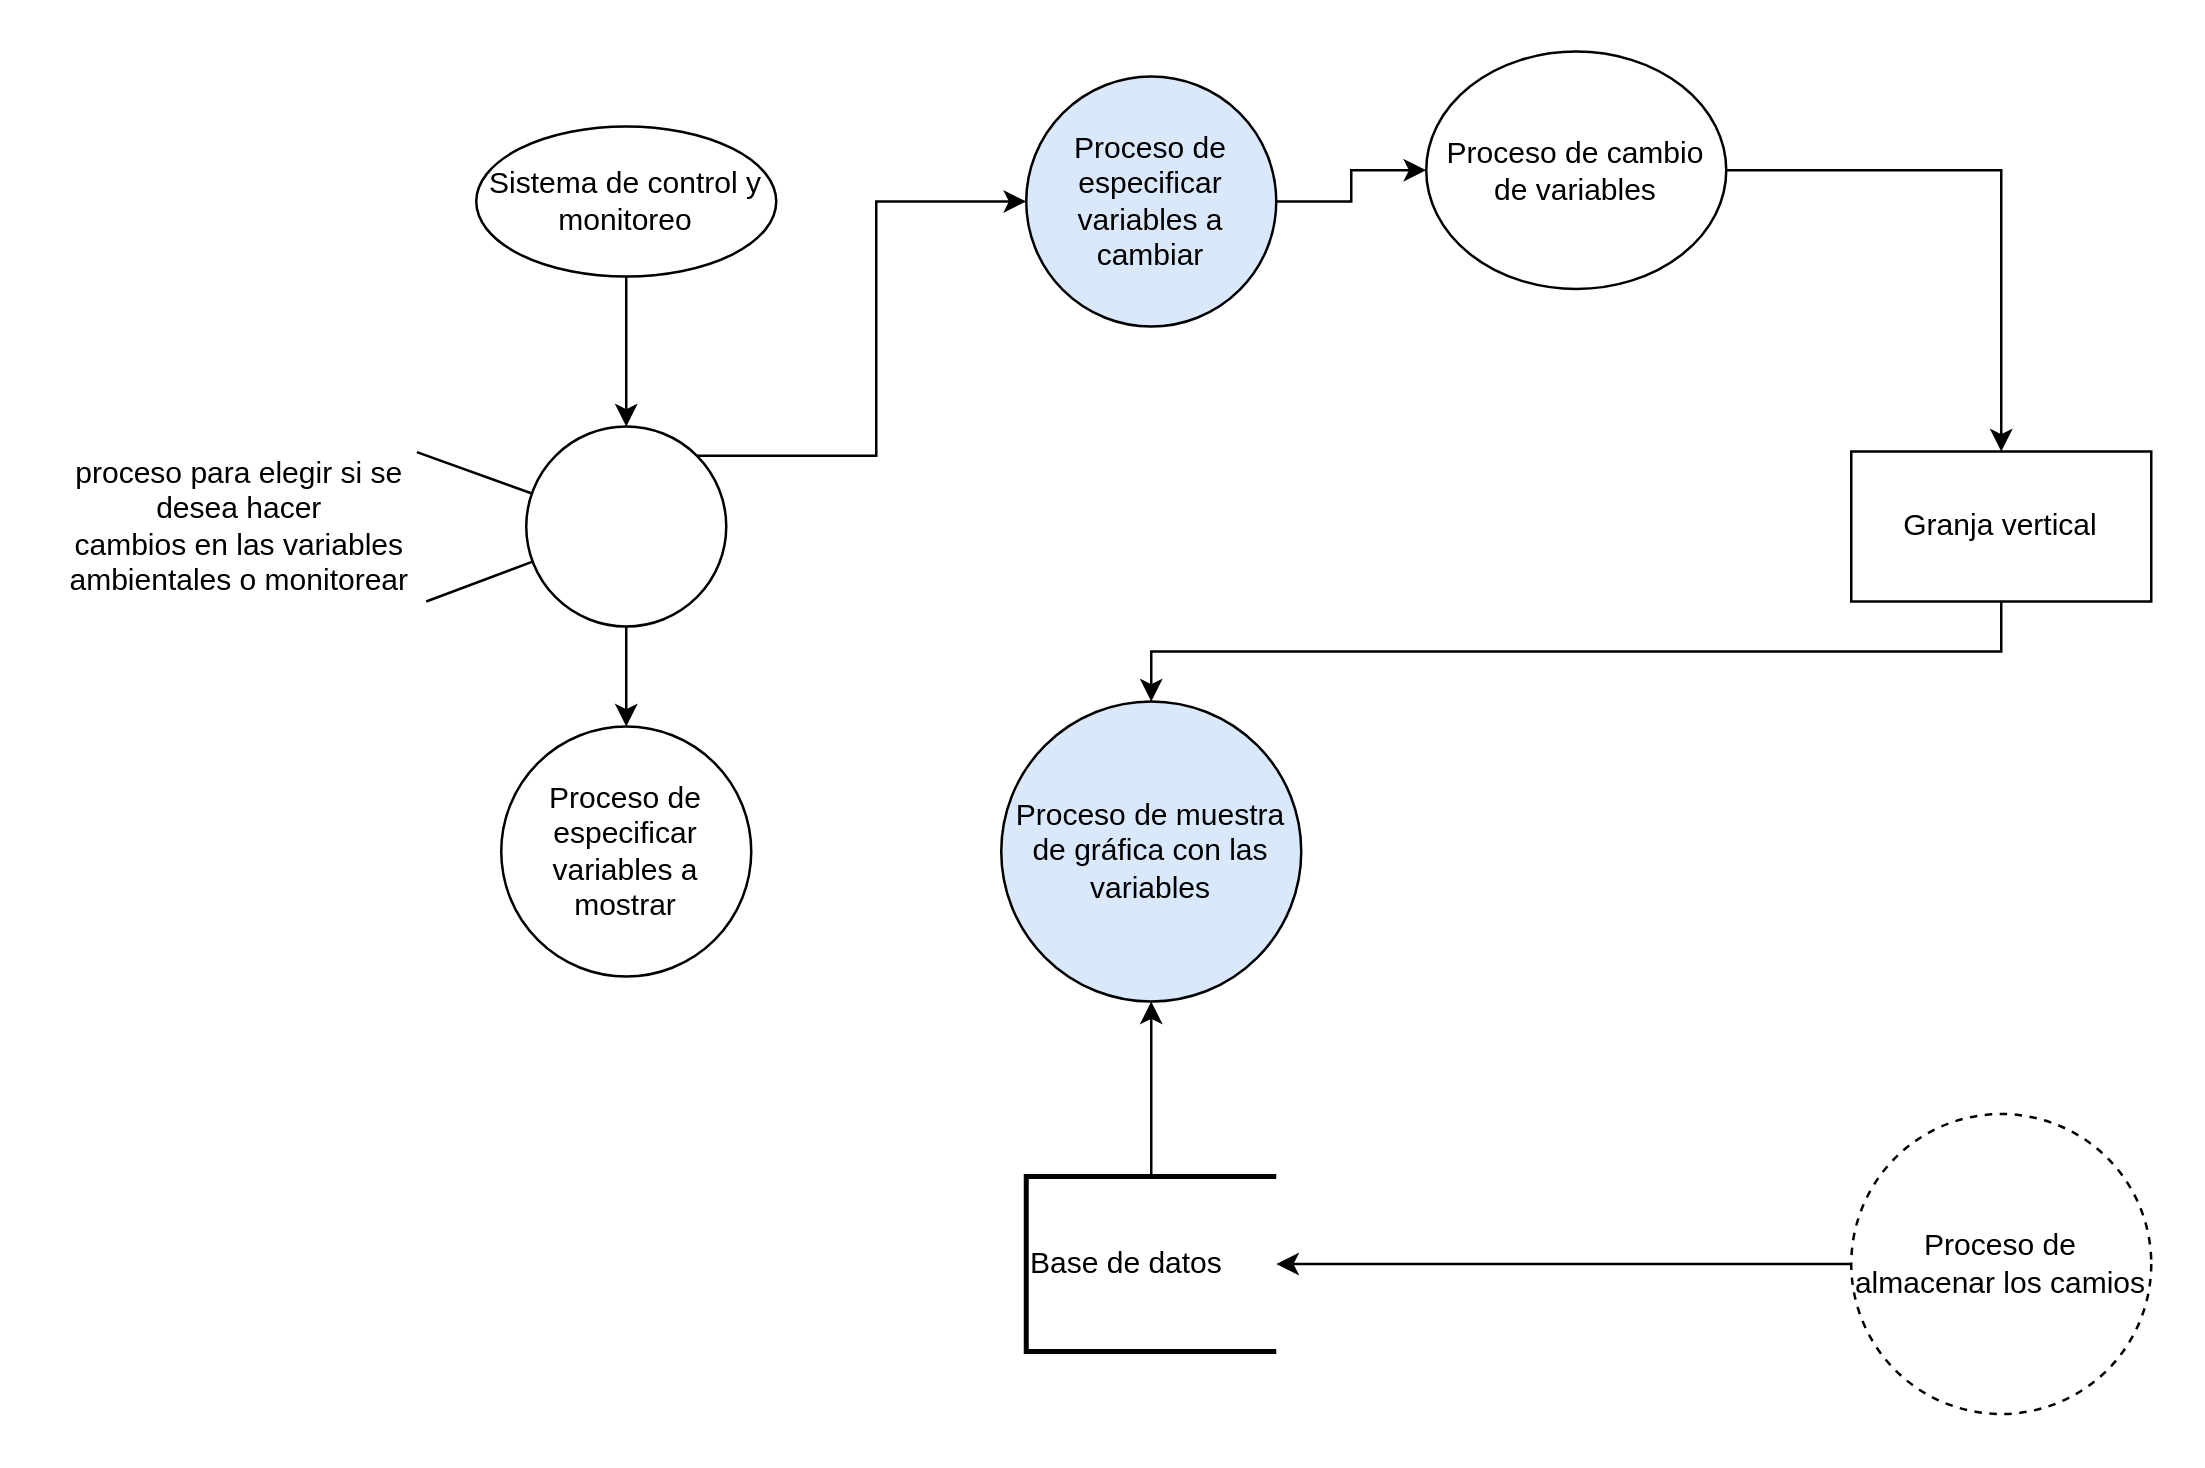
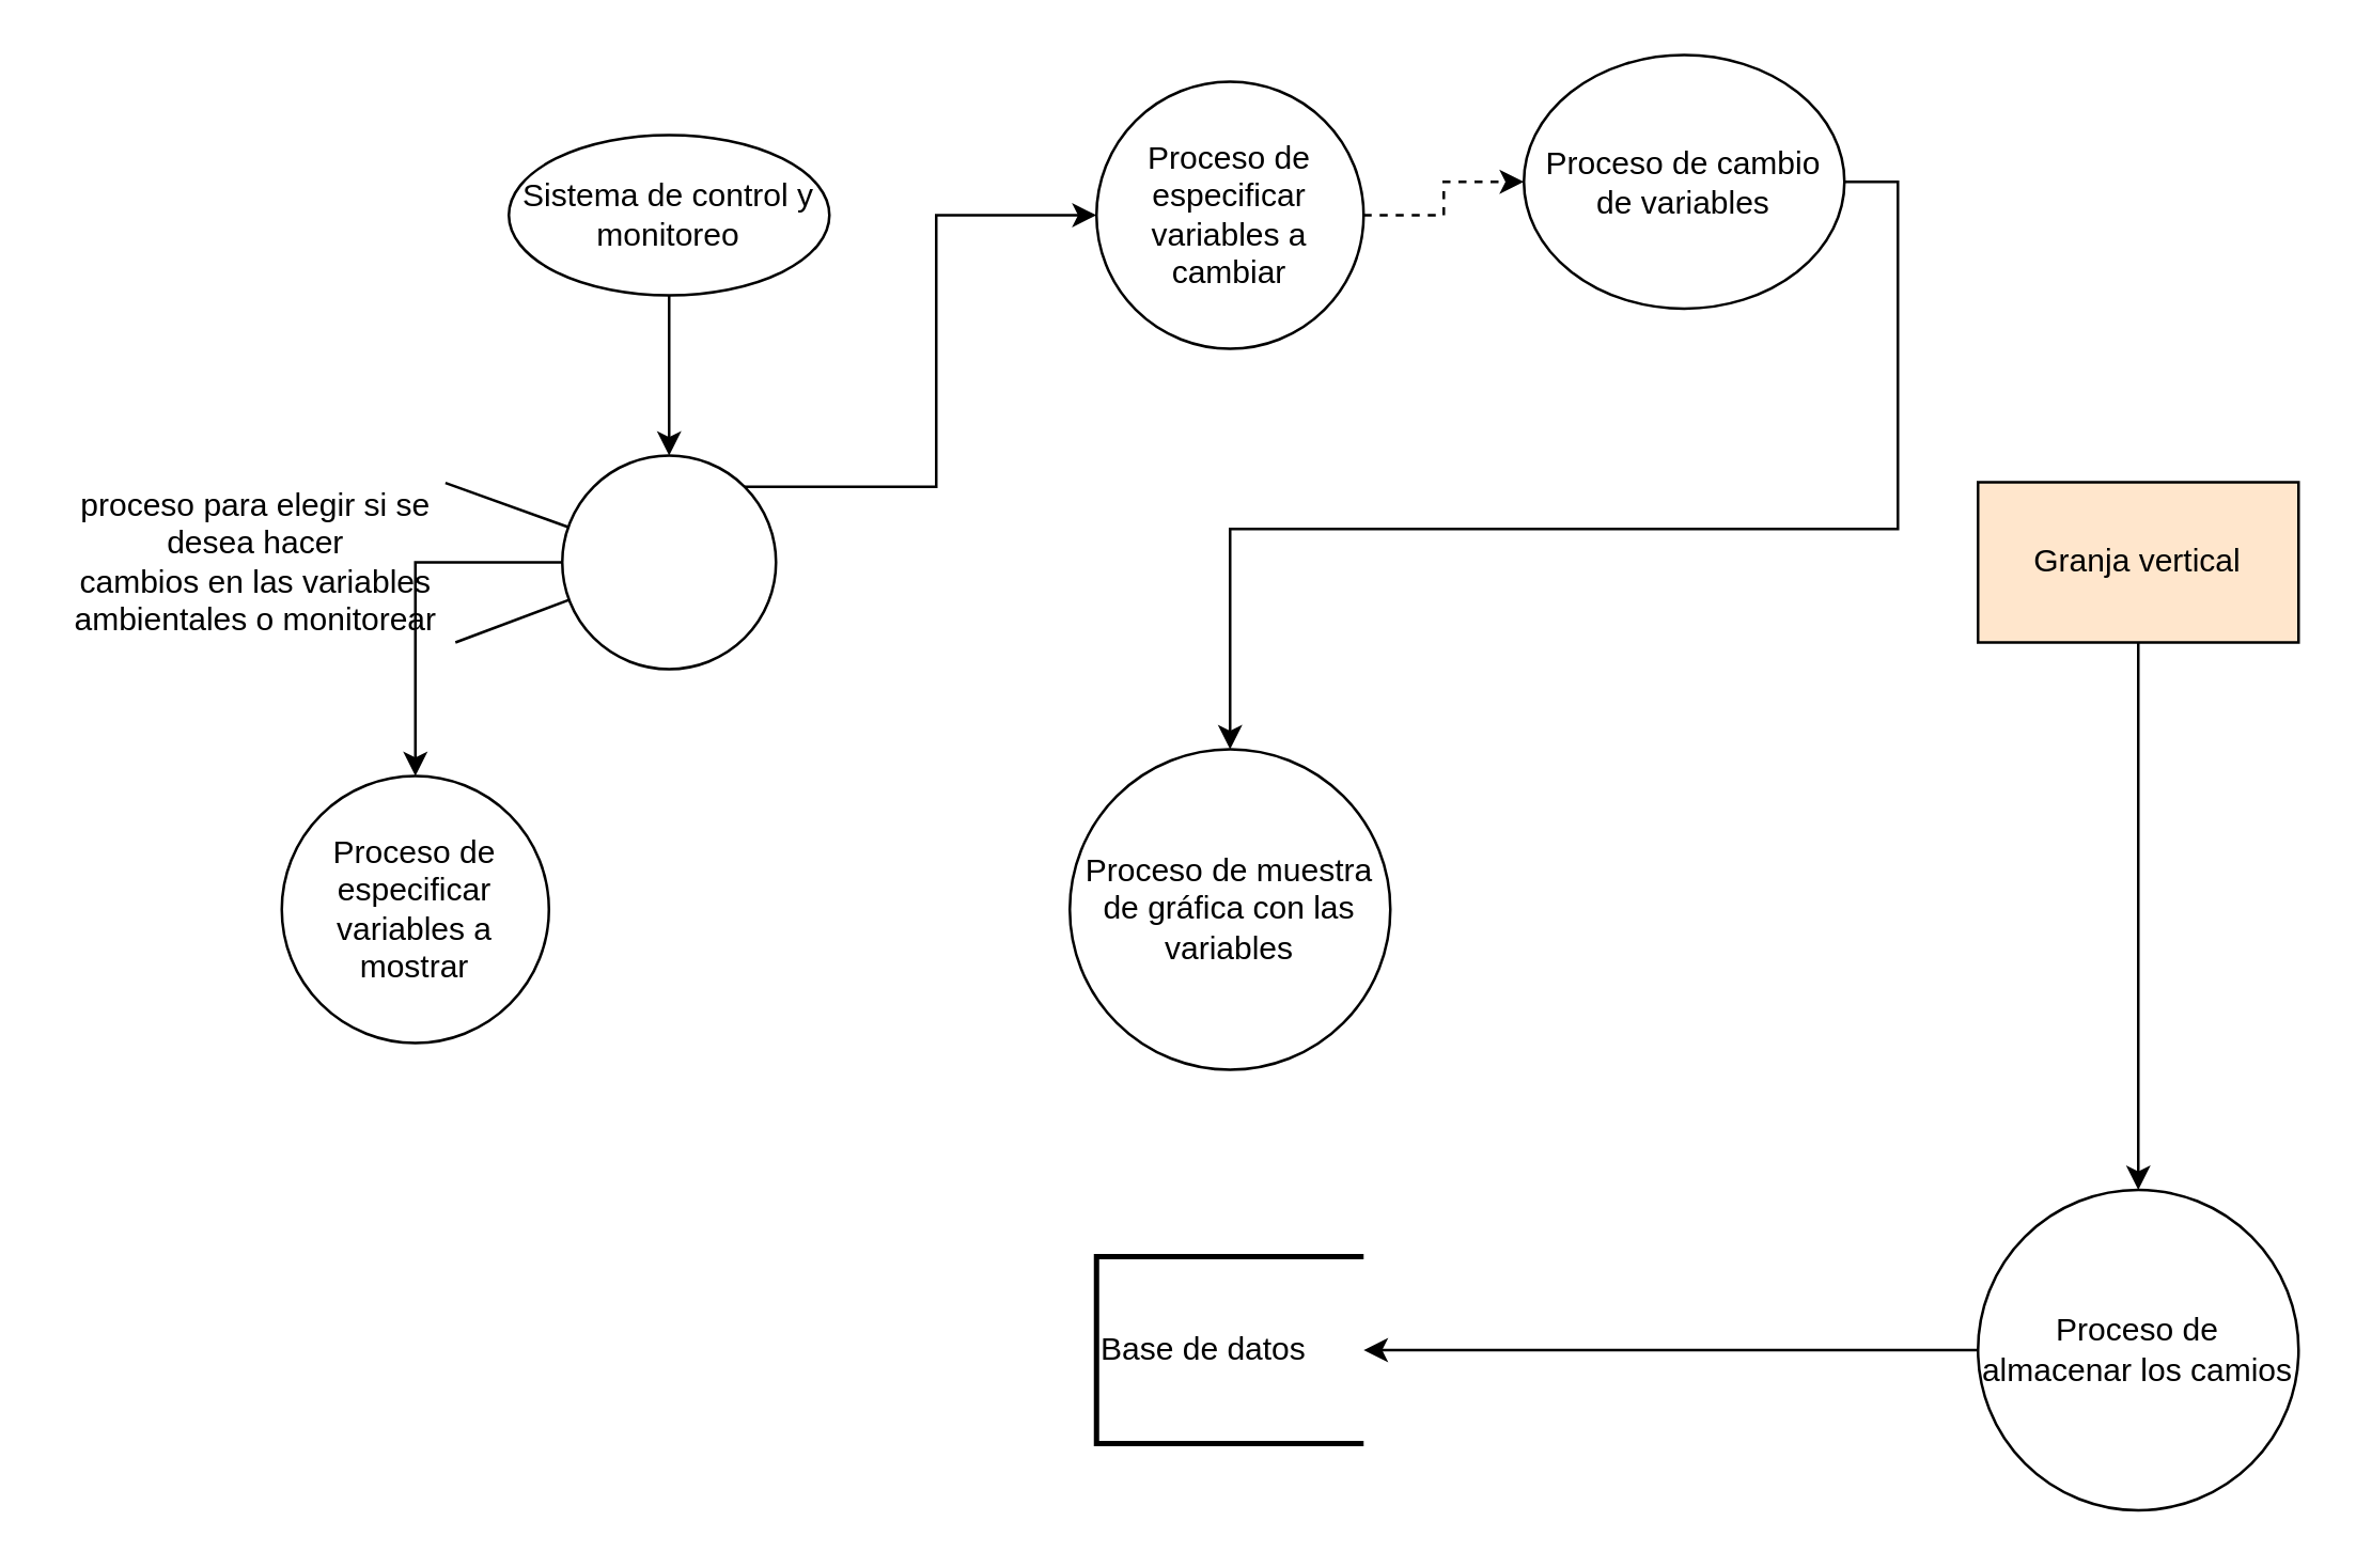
- <mxCell id="10" style="edgeStyle=orthogonalEdgeStyle;rounded=0;orthogonalLoop=1;jettySize=auto;html=1;exitX=1;exitY=0.5;exitDx=0;exitDy=0;entryX=0.5;entryY=0;entryDx=0;entryDy=0;" edge="1" parent="1" source="11" target="14"><mxGeometry relative="1" as="geometry" /></mxCell>
+ <mxCell id="10" style="edgeStyle=orthogonalEdgeStyle;rounded=0;orthogonalLoop=1;jettySize=auto;html=1;exitX=1;exitY=0.5;exitDx=0;exitDy=0;" edge="1" parent="1" source="11" target="12"><mxGeometry relative="1" as="geometry" /></mxCell>
- <mxCell id="4" style="edgeStyle=orthogonalEdgeStyle;rounded=0;orthogonalLoop=1;jettySize=auto;html=1;exitX=1;exitY=0.5;exitDx=0;exitDy=0;entryX=0;entryY=0.5;entryDx=0;entryDy=0;" edge="1" parent="1" source="5" target="11"><mxGeometry relative="1" as="geometry" /></mxCell>
+ <mxCell id="4" style="edgeStyle=orthogonalEdgeStyle;rounded=0;orthogonalLoop=1;jettySize=auto;html=1;exitX=1;exitY=0.5;exitDx=0;exitDy=0;entryX=0;entryY=0.5;entryDx=0;entryDy=0;dashed=1;" edge="1" parent="1" source="5" target="11"><mxGeometry relative="1" as="geometry" /></mxCell>
- <mxCell id="5" value="&lt;span&gt;Proceso de especificar variables a cambiar&lt;/span&gt;" style="ellipse;whiteSpace=wrap;html=1;aspect=fixed;fillColor=#dae8fc;" vertex="1" parent="1"><mxGeometry x="410" y="30" width="100" height="100" as="geometry" /></mxCell>
+ <mxCell id="5" value="&lt;span&gt;Proceso de especificar variables a cambiar&lt;/span&gt;" style="ellipse;whiteSpace=wrap;html=1;aspect=fixed;" vertex="1" parent="1"><mxGeometry x="410" y="30" width="100" height="100" as="geometry" /></mxCell>
- <mxCell id="14" value="Granja vertical" style="rounded=0;whiteSpace=wrap;html=1;" vertex="1" parent="1"><mxGeometry x="740" y="180" width="120" height="60" as="geometry" /></mxCell>
+ <mxCell id="14" value="Granja vertical" style="rounded=0;whiteSpace=wrap;html=1;fillColor=#ffe6cc;" vertex="1" parent="1"><mxGeometry x="740" y="180" width="120" height="60" as="geometry" /></mxCell>
- <mxCell id="13" style="edgeStyle=orthogonalEdgeStyle;rounded=0;orthogonalLoop=1;jettySize=auto;html=1;exitX=0.5;exitY=1;exitDx=0;exitDy=0;" edge="1" parent="1" source="14" target="12"><mxGeometry relative="1" as="geometry" /></mxCell>
+ <mxCell id="13" style="edgeStyle=orthogonalEdgeStyle;rounded=0;orthogonalLoop=1;jettySize=auto;html=1;exitX=0.5;exitY=1;exitDx=0;exitDy=0;entryX=0.5;entryY=0;entryDx=0;entryDy=0;" edge="1" parent="1" source="14" target="18"><mxGeometry relative="1" as="geometry" /></mxCell>
- <mxCell id="9" value="Proceso de especificar variables a mostrar" style="ellipse;whiteSpace=wrap;html=1;aspect=fixed;" vertex="1" parent="1"><mxGeometry x="200" y="290" width="100" height="100" as="geometry" /></mxCell>
+ <mxCell id="9" value="Proceso de especificar variables a mostrar" style="ellipse;whiteSpace=wrap;html=1;aspect=fixed;" vertex="1" parent="1"><mxGeometry x="105" y="290" width="100" height="100" as="geometry" /></mxCell>
- <mxCell id="12" value="Proceso de muestra de gráfica con las variables" style="ellipse;whiteSpace=wrap;html=1;aspect=fixed;fillColor=#dae8fc;" vertex="1" parent="1"><mxGeometry x="400" y="280" width="120" height="120" as="geometry" /></mxCell>
+ <mxCell id="12" value="Proceso de muestra de gráfica con las variables" style="ellipse;whiteSpace=wrap;html=1;aspect=fixed;" vertex="1" parent="1"><mxGeometry x="400" y="280" width="120" height="120" as="geometry" /></mxCell>
- <mxCell id="15" style="edgeStyle=orthogonalEdgeStyle;rounded=0;orthogonalLoop=1;jettySize=auto;html=1;entryX=0.5;entryY=1;entryDx=0;entryDy=0;" edge="1" parent="1" source="16" target="12"><mxGeometry relative="1" as="geometry" /></mxCell>
- <mxCell id="18" value="Proceso de almacenar los camios" style="ellipse;whiteSpace=wrap;html=1;aspect=fixed;dashed=1;" vertex="1" parent="1"><mxGeometry x="740" y="445" width="120" height="120" as="geometry" /></mxCell>
+ <mxCell id="18" value="Proceso de almacenar los camios" style="ellipse;whiteSpace=wrap;html=1;aspect=fixed;" vertex="1" parent="1"><mxGeometry x="740" y="445" width="120" height="120" as="geometry" /></mxCell>
